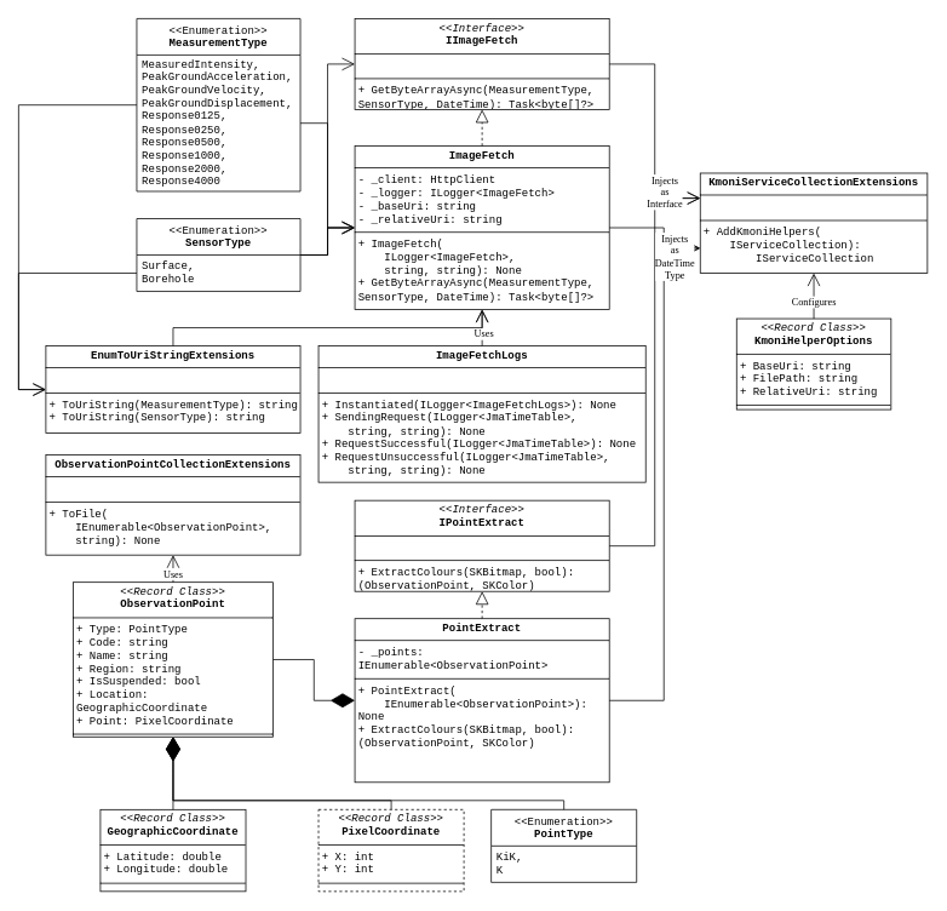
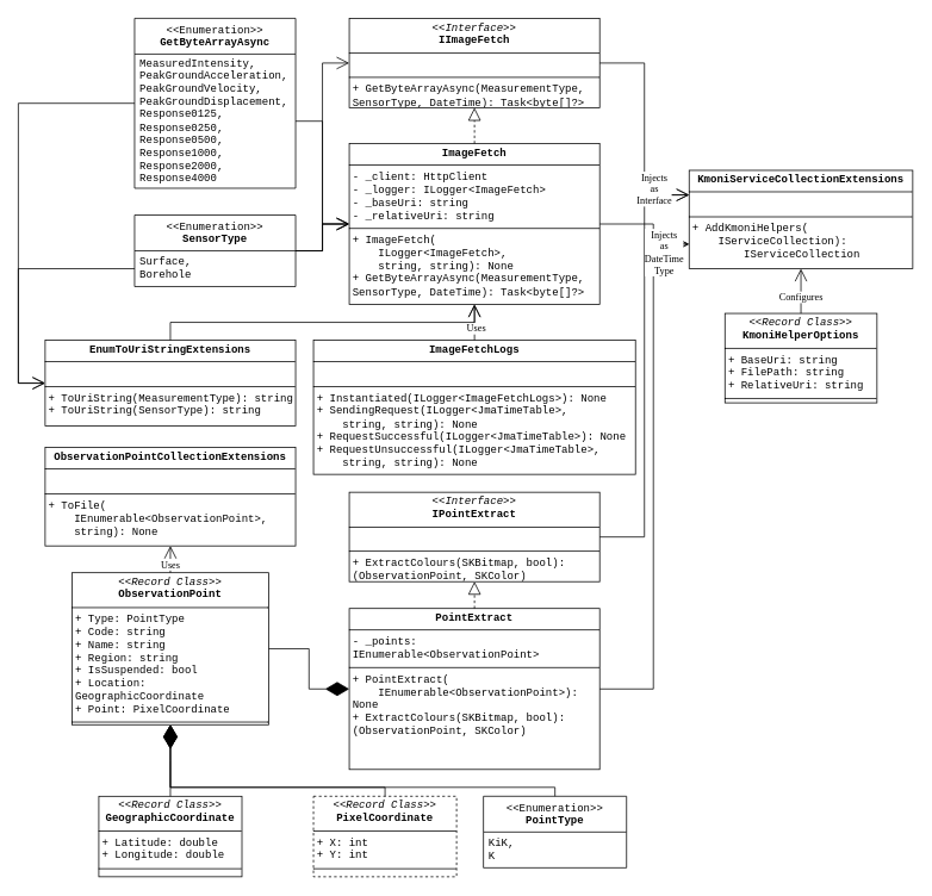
- <mxCell id="8" value="&amp;lt;&amp;lt;Enumeration&amp;gt;&amp;gt;&lt;br&gt;&lt;b&gt;MeasurementType&lt;/b&gt;" style="swimlane;fontStyle=0;align=center;verticalAlign=top;childLayout=stackLayout;horizontal=1;startSize=40;horizontalStack=0;resizeParent=1;resizeParentMax=0;resizeLast=0;collapsible=0;marginBottom=0;html=1;whiteSpace=wrap;fontFamily=Courier New;" parent="1" vertex="1"><mxGeometry x="150" y="20" width="180" height="190" as="geometry" /></mxCell>
+ <mxCell id="8" value="&amp;lt;&amp;lt;Enumeration&amp;gt;&amp;gt;&lt;br&gt;&lt;b&gt;GetByteArrayAsync&lt;/b&gt;" style="swimlane;fontStyle=0;align=center;verticalAlign=top;childLayout=stackLayout;horizontal=1;startSize=40;horizontalStack=0;resizeParent=1;resizeParentMax=0;resizeLast=0;collapsible=0;marginBottom=0;html=1;whiteSpace=wrap;fontFamily=Courier New;" parent="1" vertex="1"><mxGeometry x="150" y="20" width="180" height="190" as="geometry" /></mxCell>
